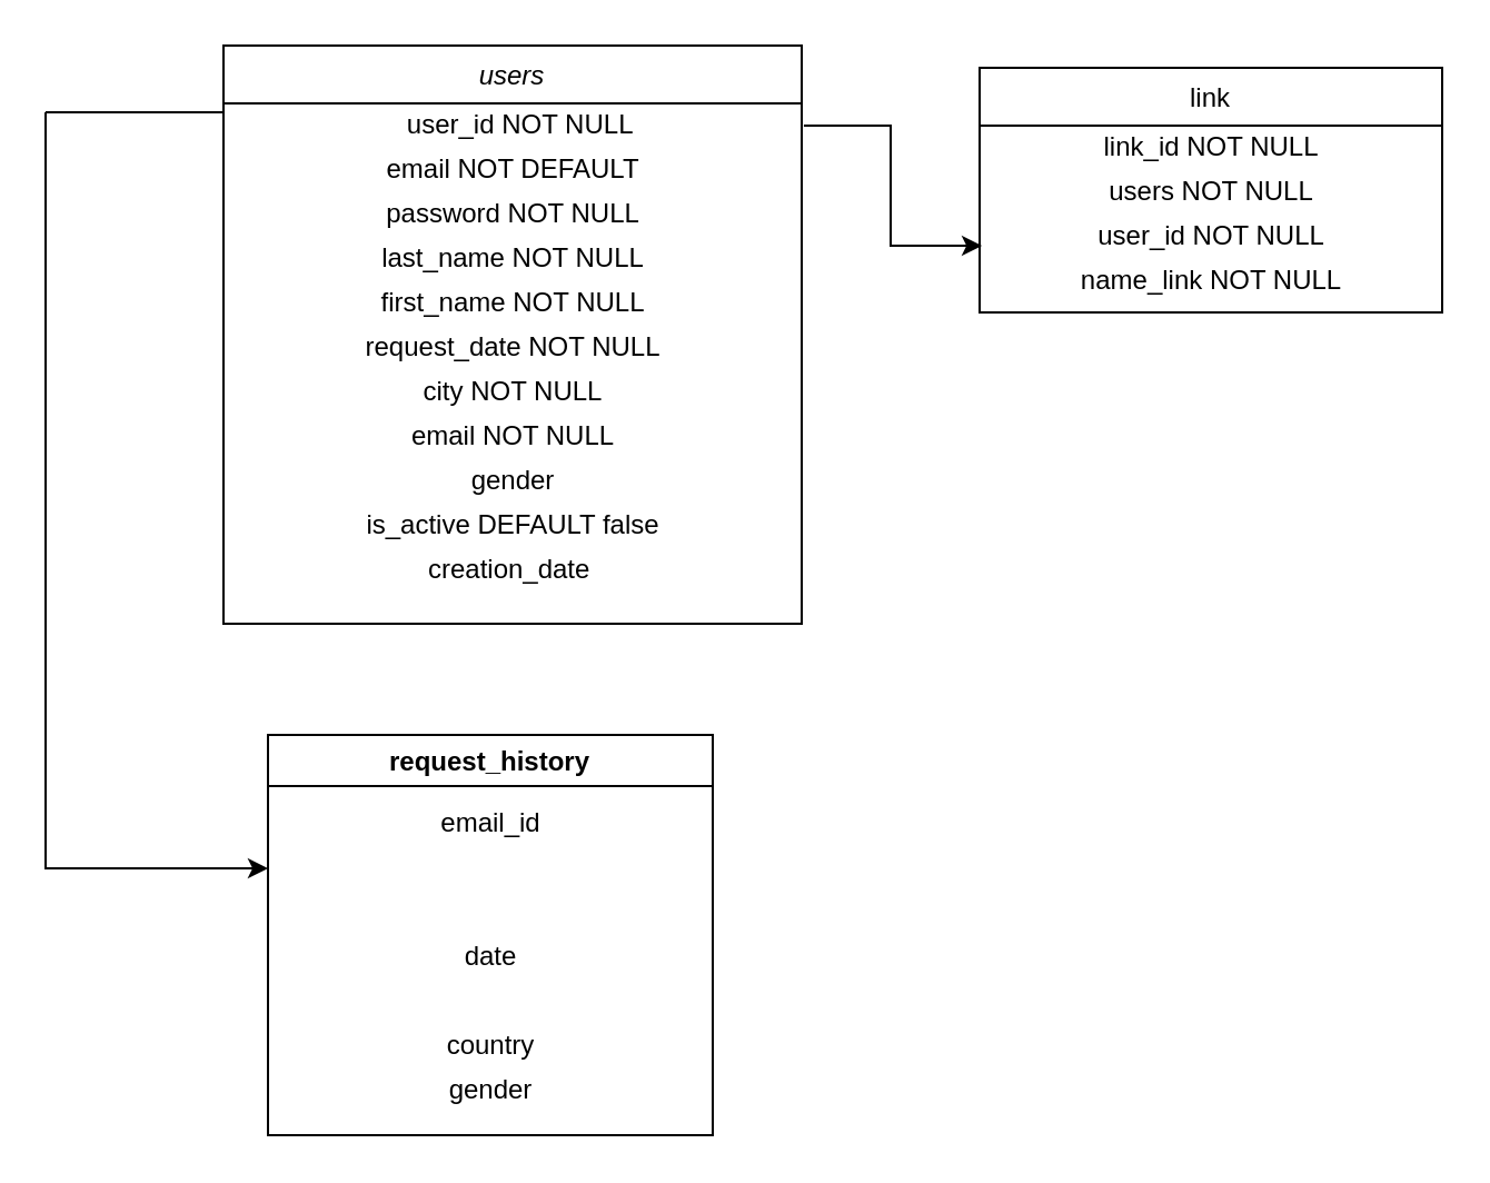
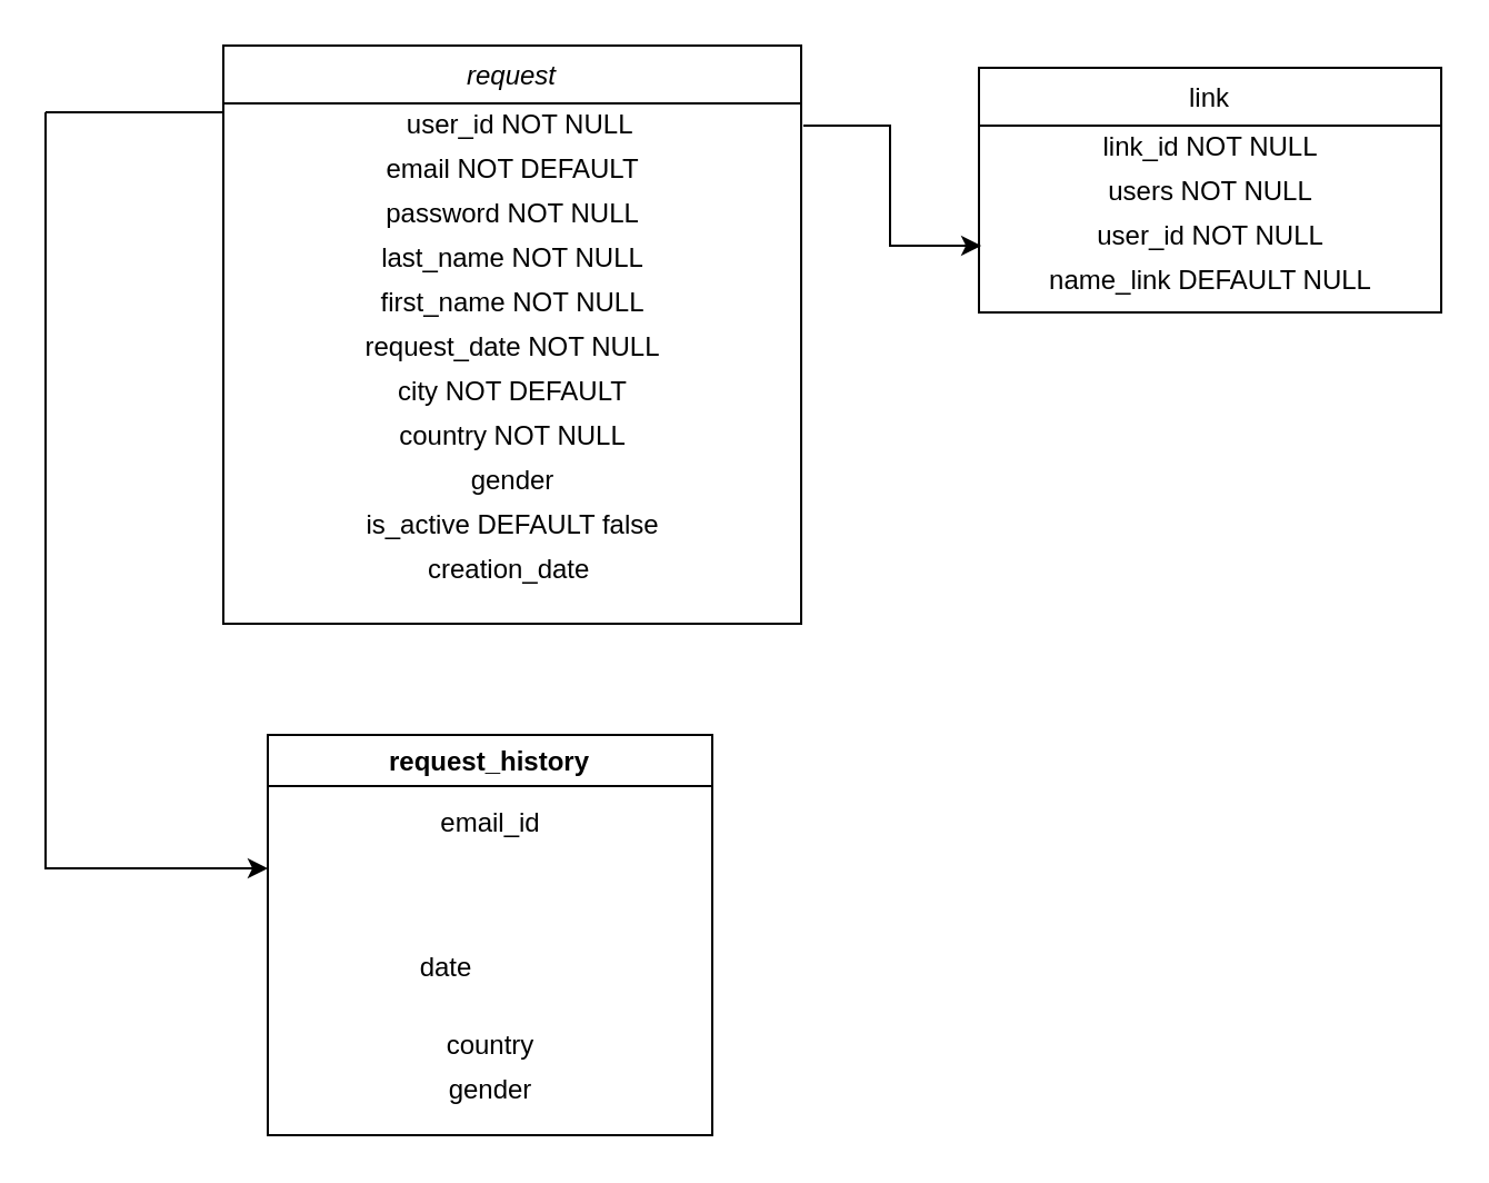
- <mxCell id="2" value="users" style="swimlane;fontStyle=2;align=center;verticalAlign=top;childLayout=stackLayout;horizontal=1;startSize=26;horizontalStack=0;resizeParent=1;resizeLast=0;collapsible=1;marginBottom=0;rounded=0;shadow=0;strokeWidth=1;" parent="1" vertex="1"><mxGeometry x="100" y="20" width="260" height="260" as="geometry"><mxRectangle x="230" y="140" width="160" height="26" as="alternateBounds" /></mxGeometry></mxCell>
+ <mxCell id="2" value="request" style="swimlane;fontStyle=2;align=center;verticalAlign=top;childLayout=stackLayout;horizontal=1;startSize=26;horizontalStack=0;resizeParent=1;resizeLast=0;collapsible=1;marginBottom=0;rounded=0;shadow=0;strokeWidth=1;" parent="1" vertex="1"><mxGeometry x="100" y="20" width="260" height="260" as="geometry"><mxRectangle x="230" y="140" width="160" height="26" as="alternateBounds" /></mxGeometry></mxCell>
- <mxCell id="18" value="name_link NOT NULL" style="text;html=1;align=center;verticalAlign=middle;resizable=0;points=[];autosize=1;strokeColor=none;fillColor=none;" vertex="1" parent="14"><mxGeometry y="86" width="208" height="20" as="geometry" /></mxCell>
+ <mxCell id="18" value="name_link DEFAULT NULL" style="text;html=1;align=center;verticalAlign=middle;resizable=0;points=[];autosize=1;strokeColor=none;fillColor=none;" vertex="1" parent="14"><mxGeometry y="86" width="208" height="20" as="geometry" /></mxCell>
- <mxCell id="9" value="city NOT NULL" style="text;html=1;align=center;verticalAlign=middle;resizable=0;points=[];autosize=1;strokeColor=none;fillColor=none;" vertex="1" parent="2"><mxGeometry y="146" width="260" height="20" as="geometry" /></mxCell>
+ <mxCell id="9" value="city NOT DEFAULT" style="text;html=1;align=center;verticalAlign=middle;resizable=0;points=[];autosize=1;strokeColor=none;fillColor=none;" vertex="1" parent="2"><mxGeometry y="146" width="260" height="20" as="geometry" /></mxCell>
- <mxCell id="10" value="email NOT NULL" style="text;html=1;align=center;verticalAlign=middle;resizable=0;points=[];autosize=1;strokeColor=none;fillColor=none;" vertex="1" parent="2"><mxGeometry y="166" width="260" height="20" as="geometry" /></mxCell>
+ <mxCell id="10" value="country NOT NULL" style="text;html=1;align=center;verticalAlign=middle;resizable=0;points=[];autosize=1;strokeColor=none;fillColor=none;" vertex="1" parent="2"><mxGeometry y="166" width="260" height="20" as="geometry" /></mxCell>
- <mxCell id="24" value="date" style="text;html=1;align=center;verticalAlign=middle;resizable=0;points=[];autosize=1;strokeColor=none;fillColor=none;" vertex="1" parent="1"><mxGeometry x="200" y="420" width="40" height="20" as="geometry" /></mxCell>
+ <mxCell id="24" value="date" style="text;html=1;align=center;verticalAlign=middle;resizable=0;points=[];autosize=1;strokeColor=none;fillColor=none;" vertex="1" parent="1"><mxGeometry x="180" y="425" width="40" height="20" as="geometry" /></mxCell>
